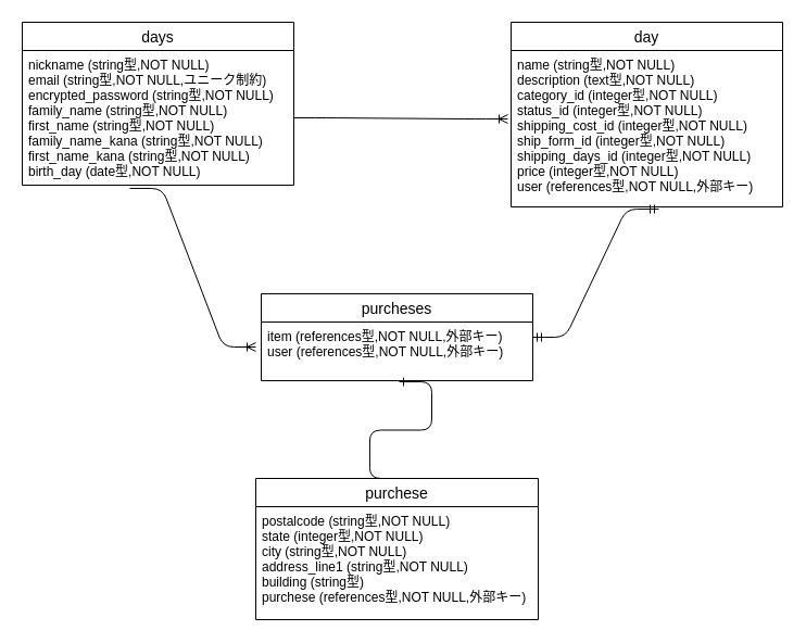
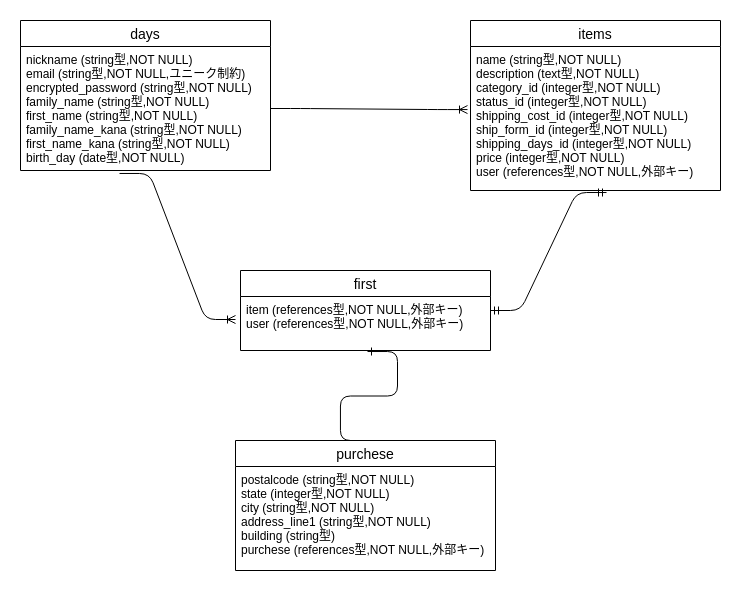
- <mxCell id="4" value="day" style="swimlane;fontStyle=0;childLayout=stackLayout;horizontal=1;startSize=26;horizontalStack=0;resizeParent=1;resizeParentMax=0;resizeLast=0;collapsible=1;marginBottom=0;align=center;fontSize=14;" vertex="1" parent="1"><mxGeometry x="470" y="20" width="250" height="170" as="geometry" /></mxCell>
+ <mxCell id="4" value="items" style="swimlane;fontStyle=0;childLayout=stackLayout;horizontal=1;startSize=26;horizontalStack=0;resizeParent=1;resizeParentMax=0;resizeLast=0;collapsible=1;marginBottom=0;align=center;fontSize=14;" vertex="1" parent="1"><mxGeometry x="470" y="20" width="250" height="170" as="geometry" /></mxCell>
- <mxCell id="7" value="purcheses" style="swimlane;fontStyle=0;childLayout=stackLayout;horizontal=1;startSize=26;horizontalStack=0;resizeParent=1;resizeParentMax=0;resizeLast=0;collapsible=1;marginBottom=0;align=center;fontSize=14;labelBackgroundColor=none;" vertex="1" parent="1"><mxGeometry x="240" y="270" width="250" height="80" as="geometry" /></mxCell>
+ <mxCell id="7" value="first" style="swimlane;fontStyle=0;childLayout=stackLayout;horizontal=1;startSize=26;horizontalStack=0;resizeParent=1;resizeParentMax=0;resizeLast=0;collapsible=1;marginBottom=0;align=center;fontSize=14;labelBackgroundColor=none;" vertex="1" parent="1"><mxGeometry x="240" y="270" width="250" height="80" as="geometry" /></mxCell>
